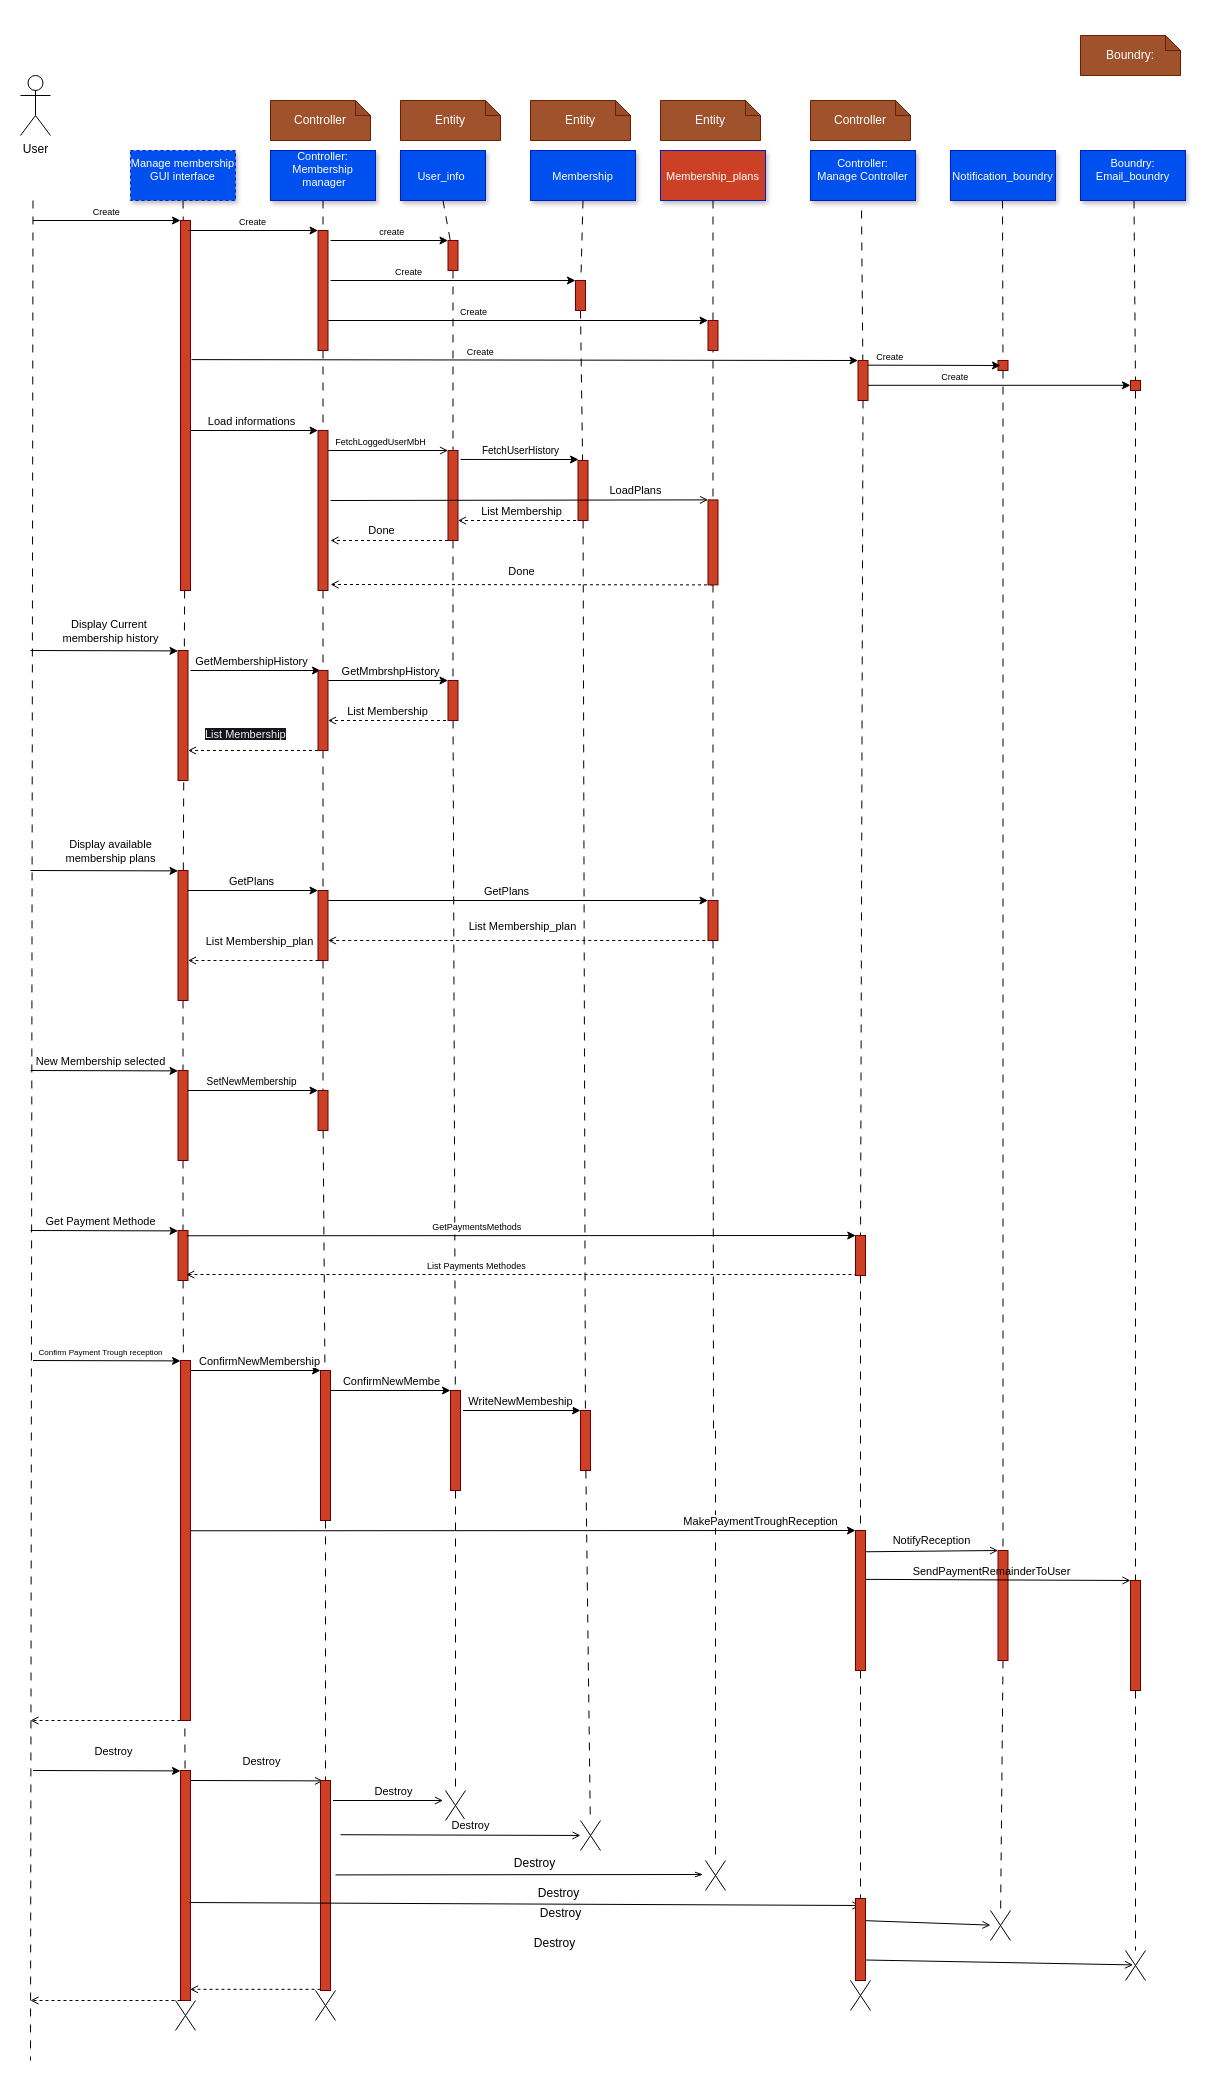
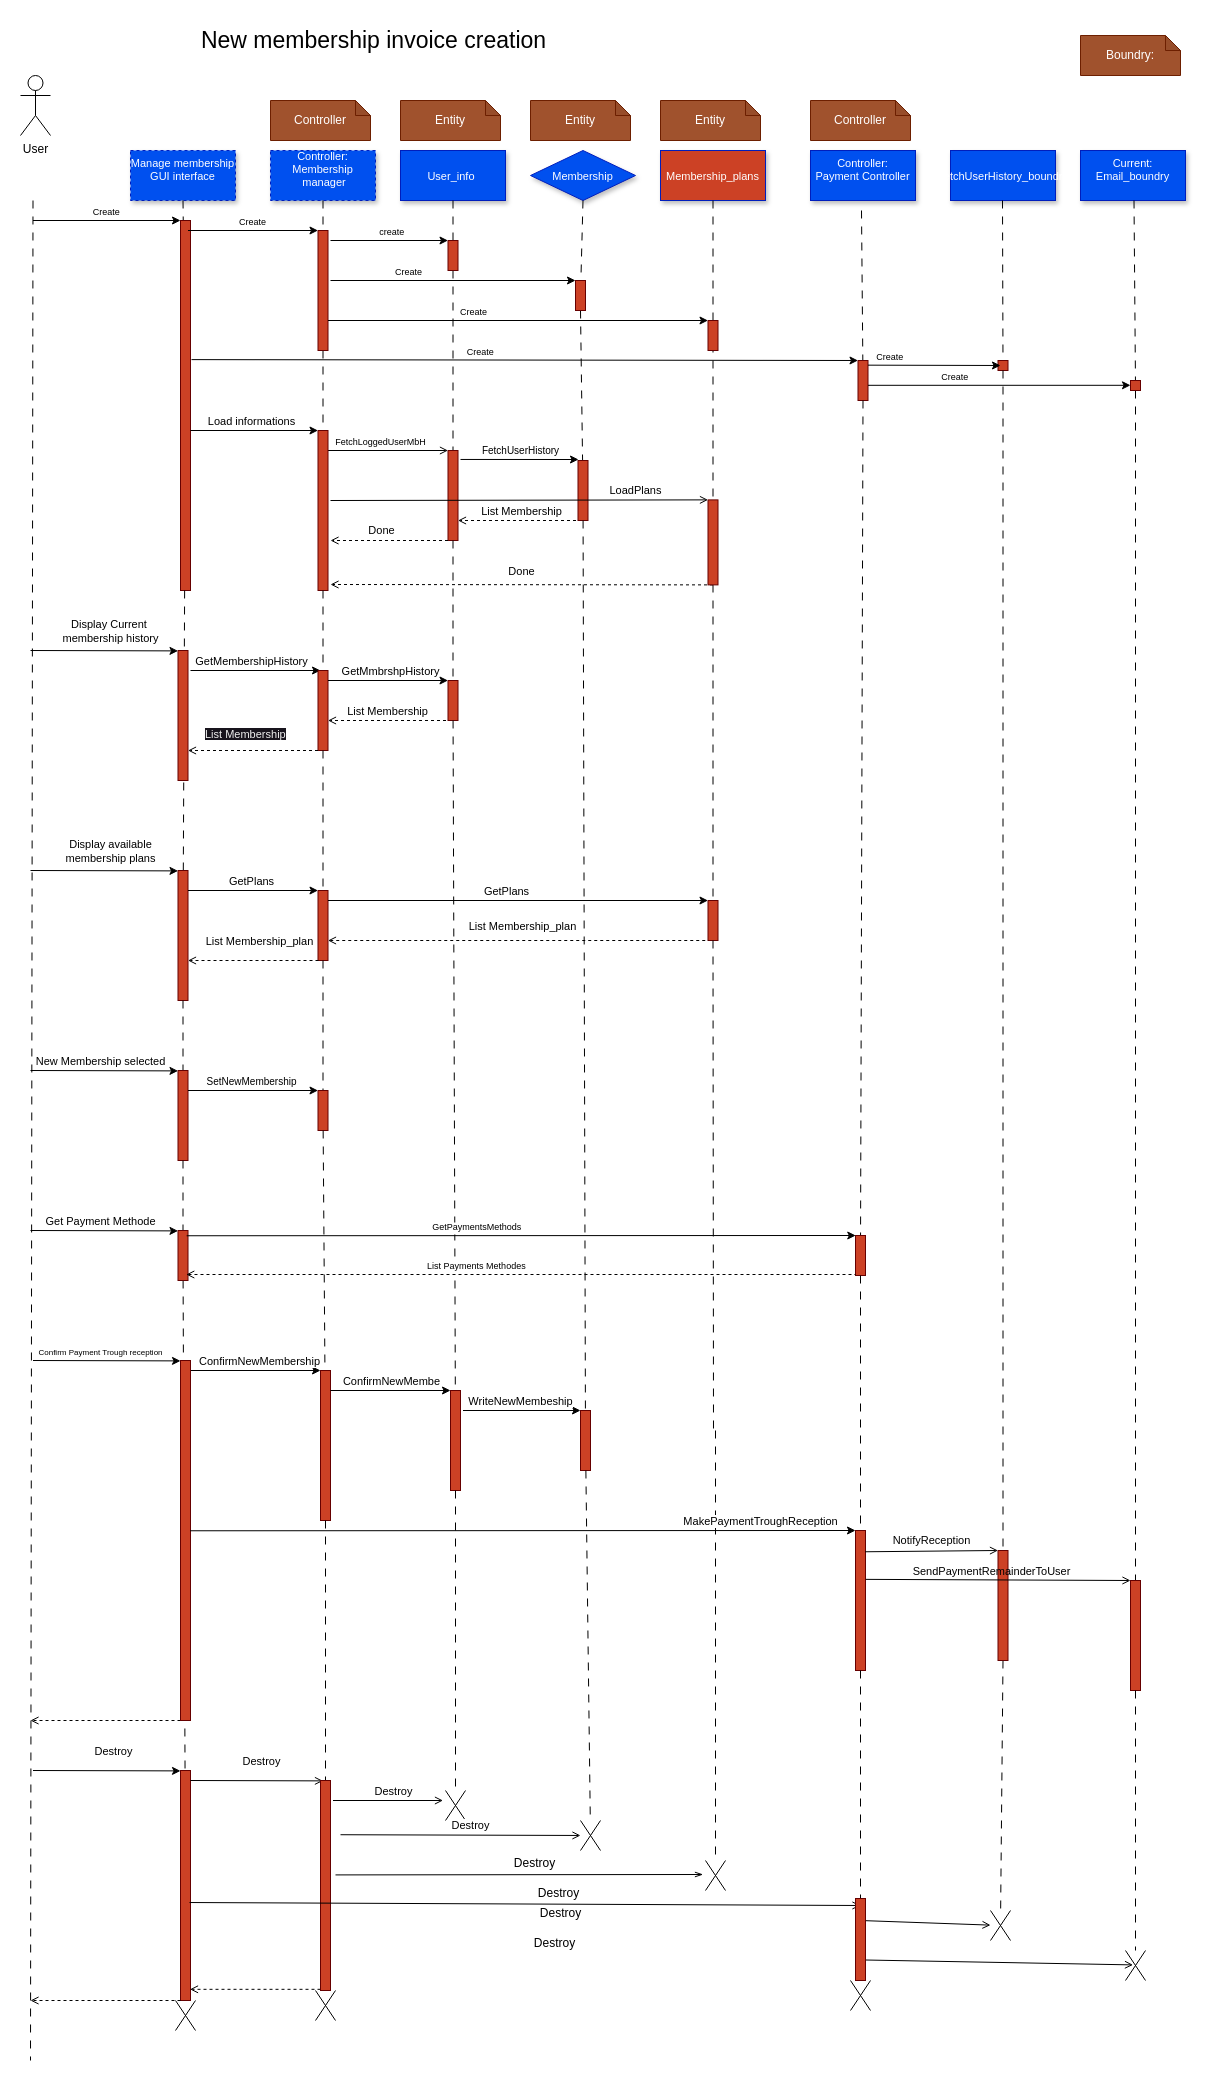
+ <mxCell id="124" value="&lt;font style=&quot;font-size: 23px;&quot;&gt;New membership invoice creation&lt;/font&gt;" style="text;html=1;align=center;verticalAlign=middle;resizable=0;points=[];autosize=1;strokeColor=none;fillColor=none;" parent="1" vertex="1"><mxGeometry x="187.5" y="20" width="370" height="40" as="geometry" /></mxCell>
- <mxCell id="142" value="Controller:&#10;Manage Controller&#10;" style="shadow=1;fillColor=#0050ef;strokeColor=#001DBC;fontSize=11;fontColor=#ffffff;" parent="1" vertex="1"><mxGeometry x="810" y="150" width="105" height="50" as="geometry" /></mxCell>
+ <mxCell id="142" value="Controller:&#10;Payment Controller&#10;" style="shadow=1;fillColor=#0050ef;strokeColor=#001DBC;fontSize=11;fontColor=#ffffff;" parent="1" vertex="1"><mxGeometry x="810" y="150" width="105" height="50" as="geometry" /></mxCell>
- <mxCell id="72" value="&#10;Boundry:&#10;Email_boundry&#10;&#10;" style="shadow=1;fillColor=#0050ef;strokeColor=#001DBC;fontSize=11;fontColor=#ffffff;" parent="1" vertex="1"><mxGeometry x="1080" y="150" width="105" height="50" as="geometry" /></mxCell>
+ <mxCell id="72" value="&#10;Current:&#10;Email_boundry&#10;&#10;" style="shadow=1;fillColor=#0050ef;strokeColor=#001DBC;fontSize=11;fontColor=#ffffff;" parent="1" vertex="1"><mxGeometry x="1080" y="150" width="105" height="50" as="geometry" /></mxCell>
- <mxCell id="7" value="Controller:&#10;Membership&#10; manager&#10;" style="shadow=1;fillColor=#0050ef;strokeColor=#001DBC;fontSize=11;fontColor=#ffffff;" parent="1" vertex="1"><mxGeometry x="270" y="150" width="105" height="50" as="geometry" /></mxCell>
+ <mxCell id="7" value="Controller:&#10;Membership&#10; manager&#10;" style="shadow=1;fillColor=#0050ef;strokeColor=#001DBC;fontSize=11;fontColor=#ffffff;dashed=1;" parent="1" vertex="1"><mxGeometry x="270" y="150" width="105" height="50" as="geometry" /></mxCell>
- <mxCell id="8" value=" &#10;User_info &#10;" style="shadow=1;fillColor=#0050ef;strokeColor=#001DBC;fontSize=11;fontColor=#ffffff;" parent="1" vertex="1"><mxGeometry x="400" y="150" width="85" height="50" as="geometry" /></mxCell>
+ <mxCell id="8" value=" &#10;User_info &#10;" style="shadow=1;fillColor=#0050ef;strokeColor=#001DBC;fontSize=11;fontColor=#ffffff;" parent="1" vertex="1"><mxGeometry x="400" y="150" width="105" height="50" as="geometry" /></mxCell>
- <mxCell id="18" value="&#10;   &#10;Membership&#10; &#10;" style="shadow=1;fillColor=#0050ef;strokeColor=#001DBC;fontSize=11;fontColor=#ffffff;" parent="1" vertex="1"><mxGeometry x="530" y="150" width="105" height="50" as="geometry" /></mxCell>
+ <mxCell id="18" value="&#10;   &#10;Membership&#10; &#10;" style="rhombus;shadow=1;fillColor=#0050ef;strokeColor=#001DBC;fontSize=11;fontColor=#ffffff;" parent="1" vertex="1"><mxGeometry x="530" y="150" width="105" height="50" as="geometry" /></mxCell>
- <mxCell id="71" value="Notification_boundry" style="shadow=1;fillColor=#0050ef;strokeColor=#001DBC;fontSize=11;fontColor=#ffffff;" parent="1" vertex="1"><mxGeometry x="950" y="150" width="105" height="50" as="geometry" /></mxCell>
+ <mxCell id="71" value="FetchUserHistory_boundry" style="shadow=1;fillColor=#0050ef;strokeColor=#001DBC;fontSize=11;fontColor=#ffffff;" parent="1" vertex="1"><mxGeometry x="950" y="150" width="105" height="50" as="geometry" /></mxCell>
